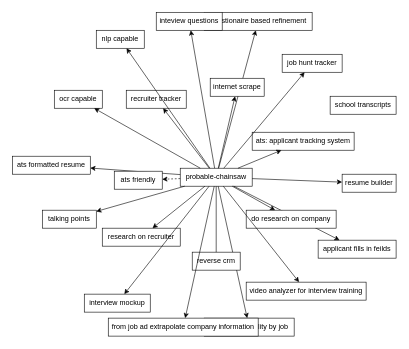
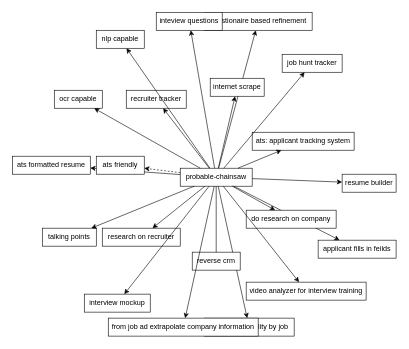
- <mxCell id="25" value=" school transcripts" style="whiteSpace=wrap;html=1;" vertex="1" parent="1"><mxGeometry x="550" y="160" width="110" height="30" as="geometry" /></mxCell>
- <mxCell id="9" value=" ats friendly" style="whiteSpace=wrap;html=1;" vertex="1" parent="1"><mxGeometry x="190" y="285" width="80" height="30" as="geometry" /></mxCell>
+ <mxCell id="9" value=" ats friendly" style="whiteSpace=wrap;html=1;" vertex="1" parent="1"><mxGeometry x="160" y="260" width="80" height="30" as="geometry" /></mxCell>
- <mxCell id="36" value=" talking points" style="whiteSpace=wrap;html=1;" vertex="1" parent="1"><mxGeometry x="70" y="350" width="90" height="30" as="geometry" /></mxCell>
+ <mxCell id="36" value=" talking points" style="whiteSpace=wrap;html=1;" vertex="1" parent="1"><mxGeometry x="70" y="380" width="90" height="30" as="geometry" /></mxCell>
